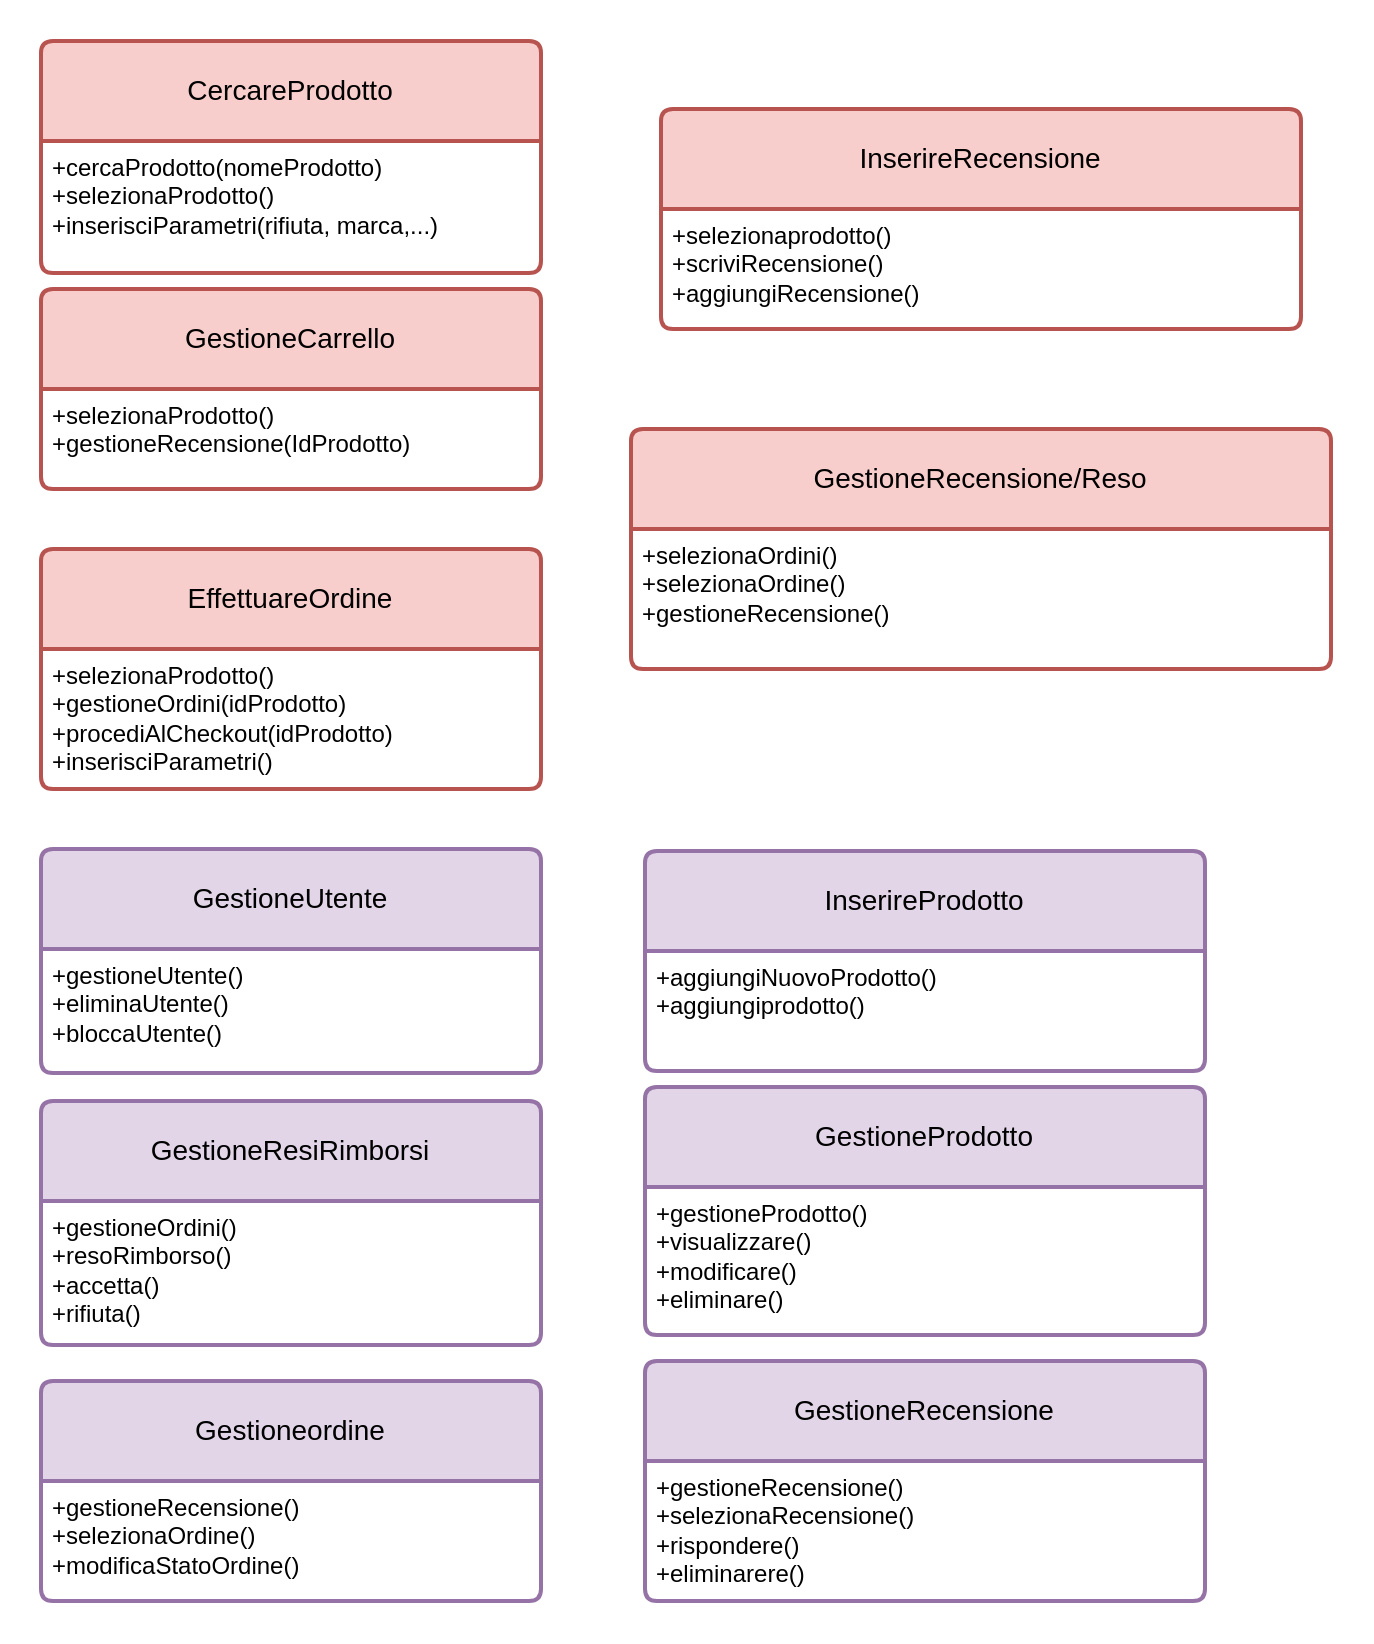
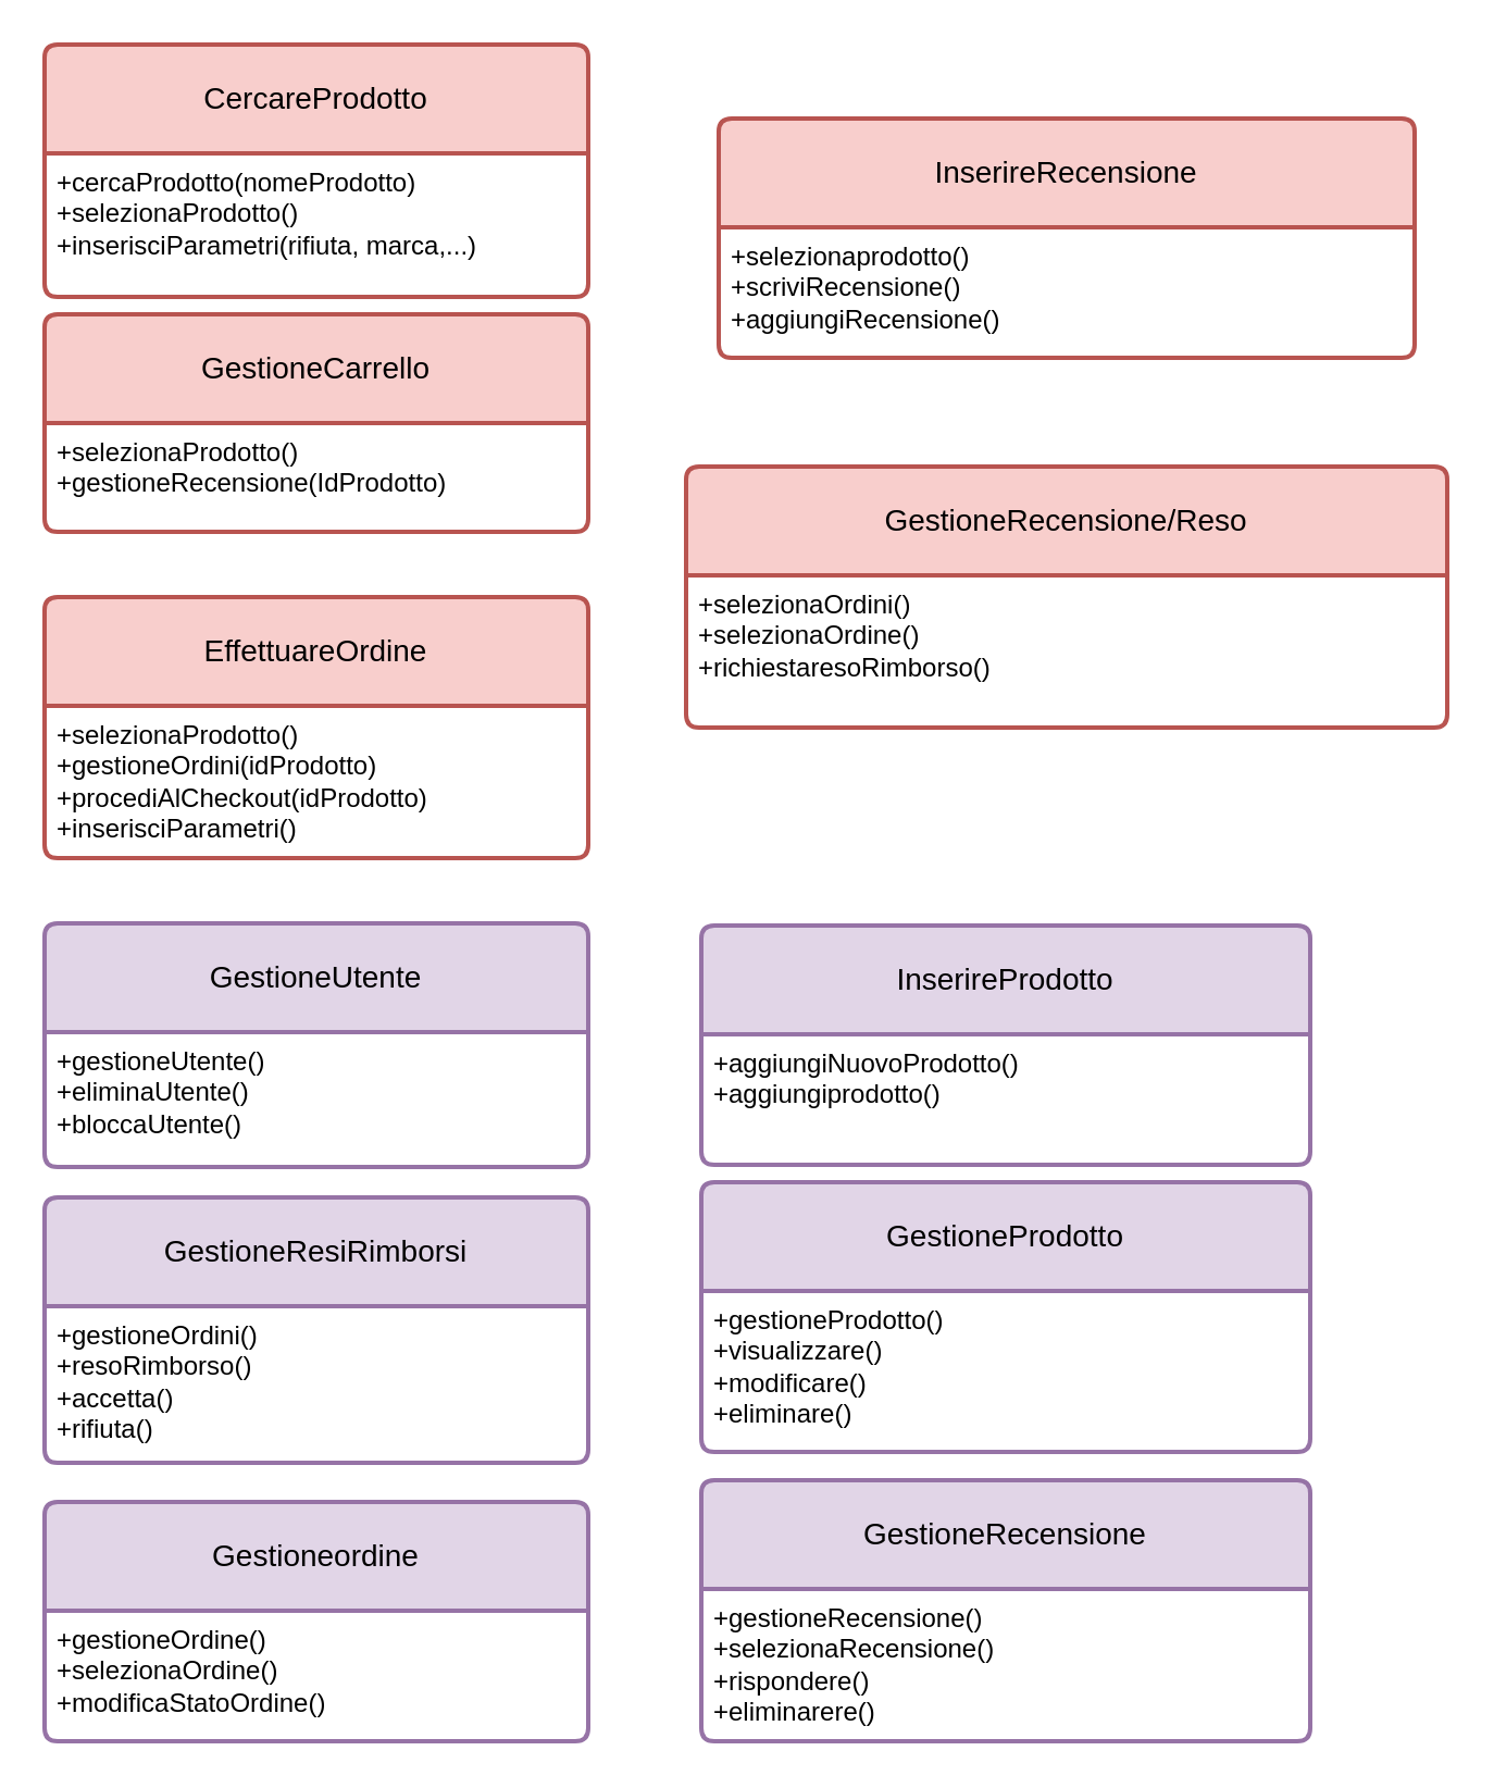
- <mxCell id="12" value="+selezionaOrdini()&lt;div&gt;+selezionaOrdine()&lt;/div&gt;&lt;div&gt;+gestioneRecensione()&lt;/div&gt;" style="align=left;strokeColor=none;fillColor=none;spacingLeft=4;fontSize=12;verticalAlign=top;resizable=0;rotatable=0;part=1;html=1;" parent="11" vertex="1"><mxGeometry y="50" width="350" height="70" as="geometry" /></mxCell>
+ <mxCell id="12" value="+selezionaOrdini()&lt;div&gt;+selezionaOrdine()&lt;/div&gt;&lt;div&gt;+richiestaresoRimborso()&lt;/div&gt;" style="align=left;strokeColor=none;fillColor=none;spacingLeft=4;fontSize=12;verticalAlign=top;resizable=0;rotatable=0;part=1;html=1;" parent="11" vertex="1"><mxGeometry y="50" width="350" height="70" as="geometry" /></mxCell>
- <mxCell id="20" value="+gestioneRecensione()&lt;div&gt;+selezionaOrdine()&lt;/div&gt;&lt;div&gt;+modificaStatoOrdine()&lt;/div&gt;" style="align=left;strokeColor=none;fillColor=none;spacingLeft=4;fontSize=12;verticalAlign=top;resizable=0;rotatable=0;part=1;html=1;" parent="19" vertex="1"><mxGeometry y="50" width="250" height="60" as="geometry" /></mxCell>
+ <mxCell id="20" value="+gestioneOrdine()&lt;div&gt;+selezionaOrdine()&lt;/div&gt;&lt;div&gt;+modificaStatoOrdine()&lt;/div&gt;" style="align=left;strokeColor=none;fillColor=none;spacingLeft=4;fontSize=12;verticalAlign=top;resizable=0;rotatable=0;part=1;html=1;" parent="19" vertex="1"><mxGeometry y="50" width="250" height="60" as="geometry" /></mxCell>
